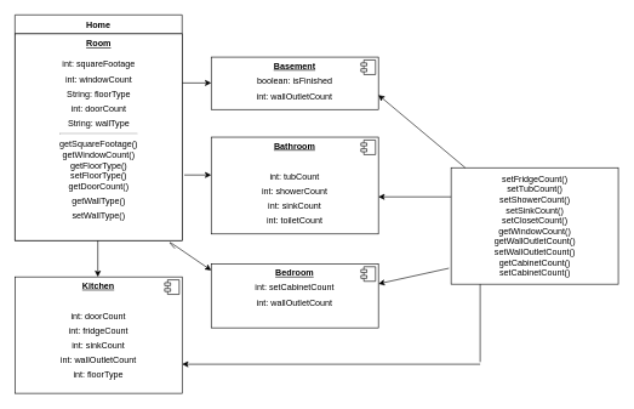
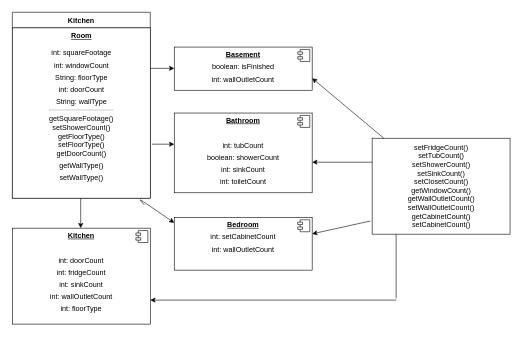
- <mxCell id="2" value="Home" style="swimlane;fontStyle=1;align=center;verticalAlign=top;childLayout=stackLayout;horizontal=1;startSize=26;horizontalStack=0;resizeParent=1;resizeParentMax=0;resizeLast=0;collapsible=1;marginBottom=0;" vertex="1" parent="1"><mxGeometry x="20" y="20" width="230" height="310" as="geometry" /></mxCell>
+ <mxCell id="2" value="Kitchen" style="swimlane;fontStyle=1;align=center;verticalAlign=top;childLayout=stackLayout;horizontal=1;startSize=26;horizontalStack=0;resizeParent=1;resizeParentMax=0;resizeLast=0;collapsible=1;marginBottom=0;" vertex="1" parent="1"><mxGeometry x="20" y="20" width="230" height="310" as="geometry" /></mxCell>
- <mxCell id="4" value="&lt;b&gt;&lt;u&gt;Room&lt;br&gt;&lt;/u&gt;&lt;/b&gt;&lt;br&gt;int: squareFootage&lt;br&gt;&lt;p style=&quot;margin: 6px 0px 0px&quot;&gt;int: windowCount&lt;/p&gt;&lt;p style=&quot;margin: 6px 0px 0px&quot;&gt;String: floorType&lt;/p&gt;&lt;p style=&quot;margin: 6px 0px 0px&quot;&gt;int: doorCount&lt;/p&gt;&lt;p style=&quot;margin: 6px 0px 0px&quot;&gt;String: wallType&lt;/p&gt;&lt;hr&gt;getSquareFootage()&lt;br&gt;getWindowCount()&lt;br&gt;getFloorType()&lt;br&gt;setFloorType()&lt;br&gt;getDoorCount()&lt;br&gt;&lt;p style=&quot;margin: 6px 0px 0px&quot;&gt;getWallType()&lt;/p&gt;&lt;p style=&quot;margin: 6px 0px 0px&quot;&gt;setWallType()&lt;/p&gt;&lt;p style=&quot;margin: 6px 0px 0px&quot;&gt;&lt;br&gt;&lt;/p&gt;" style="html=1;align=center;" vertex="1" parent="2"><mxGeometry y="26" width="230" height="284" as="geometry" /></mxCell>
+ <mxCell id="4" value="&lt;b&gt;&lt;u&gt;Room&lt;br&gt;&lt;/u&gt;&lt;/b&gt;&lt;br&gt;int: squareFootage&lt;br&gt;&lt;p style=&quot;margin: 6px 0px 0px&quot;&gt;int: windowCount&lt;/p&gt;&lt;p style=&quot;margin: 6px 0px 0px&quot;&gt;String: floorType&lt;/p&gt;&lt;p style=&quot;margin: 6px 0px 0px&quot;&gt;int: doorCount&lt;/p&gt;&lt;p style=&quot;margin: 6px 0px 0px&quot;&gt;String: wallType&lt;/p&gt;&lt;hr&gt;getSquareFootage()&lt;br&gt;setShowerCount()&lt;br&gt;getFloorType()&lt;br&gt;setFloorType()&lt;br&gt;getDoorCount()&lt;br&gt;&lt;p style=&quot;margin: 6px 0px 0px&quot;&gt;getWallType()&lt;/p&gt;&lt;p style=&quot;margin: 6px 0px 0px&quot;&gt;setWallType()&lt;/p&gt;&lt;p style=&quot;margin: 6px 0px 0px&quot;&gt;&lt;br&gt;&lt;/p&gt;" style="html=1;align=center;" vertex="1" parent="2"><mxGeometry y="26" width="230" height="284" as="geometry" /></mxCell>
- <mxCell id="10" value="&lt;p style=&quot;margin: 0px ; margin-top: 6px ; text-align: center&quot;&gt;&lt;b&gt;&lt;u&gt;Bathroom&lt;/u&gt;&lt;/b&gt;&lt;/p&gt;&lt;p style=&quot;margin: 0px ; margin-top: 6px ; text-align: center&quot;&gt;&lt;br&gt;&lt;/p&gt;&lt;p style=&quot;margin: 0px ; margin-top: 6px ; text-align: center&quot;&gt;int: tubCount&lt;/p&gt;&lt;p style=&quot;margin: 0px ; margin-top: 6px ; text-align: center&quot;&gt;int: showerCount&lt;/p&gt;&lt;p style=&quot;margin: 0px ; margin-top: 6px ; text-align: center&quot;&gt;int: sinkCount&lt;/p&gt;&lt;p style=&quot;margin: 0px ; margin-top: 6px ; text-align: center&quot;&gt;int: toiletCount&lt;/p&gt;" style="align=left;overflow=fill;html=1;" vertex="1" parent="1"><mxGeometry x="290" y="188" width="230" height="133" as="geometry" /></mxCell>
+ <mxCell id="10" value="&lt;p style=&quot;margin: 0px ; margin-top: 6px ; text-align: center&quot;&gt;&lt;b&gt;&lt;u&gt;Bathroom&lt;/u&gt;&lt;/b&gt;&lt;/p&gt;&lt;p style=&quot;margin: 0px ; margin-top: 6px ; text-align: center&quot;&gt;&lt;br&gt;&lt;/p&gt;&lt;p style=&quot;margin: 0px ; margin-top: 6px ; text-align: center&quot;&gt;int: tubCount&lt;/p&gt;&lt;p style=&quot;margin: 0px ; margin-top: 6px ; text-align: center&quot;&gt;boolean: showerCount&lt;/p&gt;&lt;p style=&quot;margin: 0px ; margin-top: 6px ; text-align: center&quot;&gt;int: sinkCount&lt;/p&gt;&lt;p style=&quot;margin: 0px ; margin-top: 6px ; text-align: center&quot;&gt;int: toiletCount&lt;/p&gt;" style="align=left;overflow=fill;html=1;" vertex="1" parent="1"><mxGeometry x="290" y="188" width="230" height="133" as="geometry" /></mxCell>
